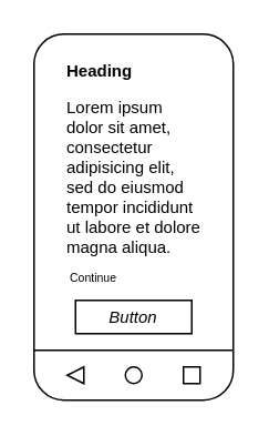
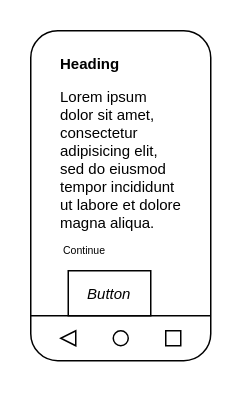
- <mxCell id="8" value="&lt;font style=&quot;font-size: 10px;&quot;&gt;&lt;i&gt;Button&lt;/i&gt;&lt;/font&gt;" style="rounded=0;whiteSpace=wrap;html=1;" parent="1" vertex="1"><mxGeometry x="45" y="180" width="70" height="20" as="geometry" /></mxCell>
+ <mxCell id="8" value="&lt;font style=&quot;font-size: 10px;&quot;&gt;&lt;i&gt;Button&lt;/i&gt;&lt;/font&gt;" style="rounded=0;whiteSpace=wrap;html=1;" parent="1" vertex="1"><mxGeometry x="45" y="180" width="55" height="30" as="geometry" /></mxCell>
